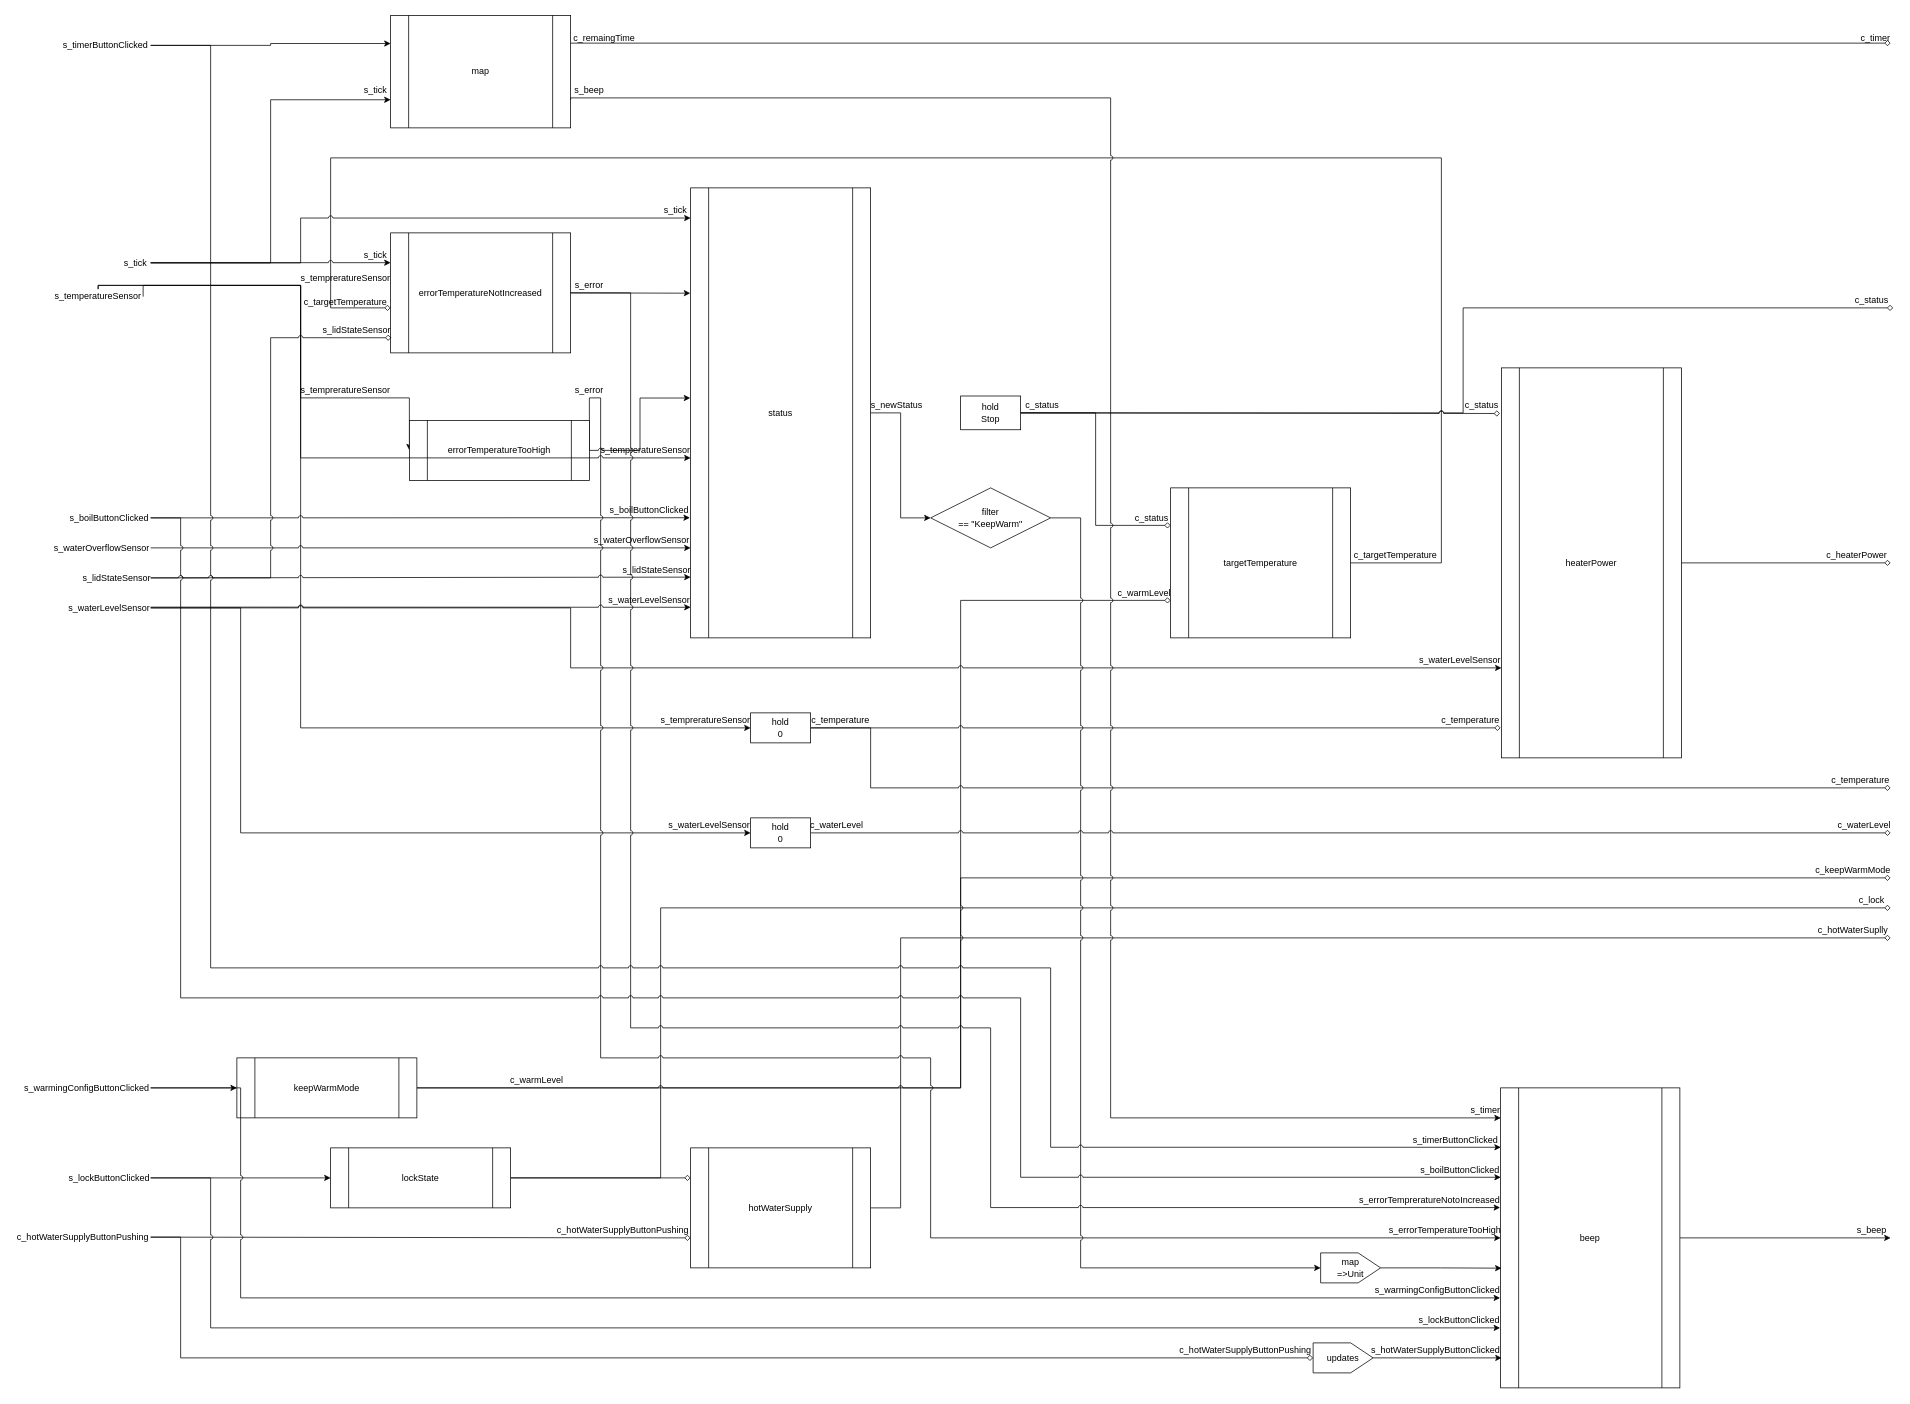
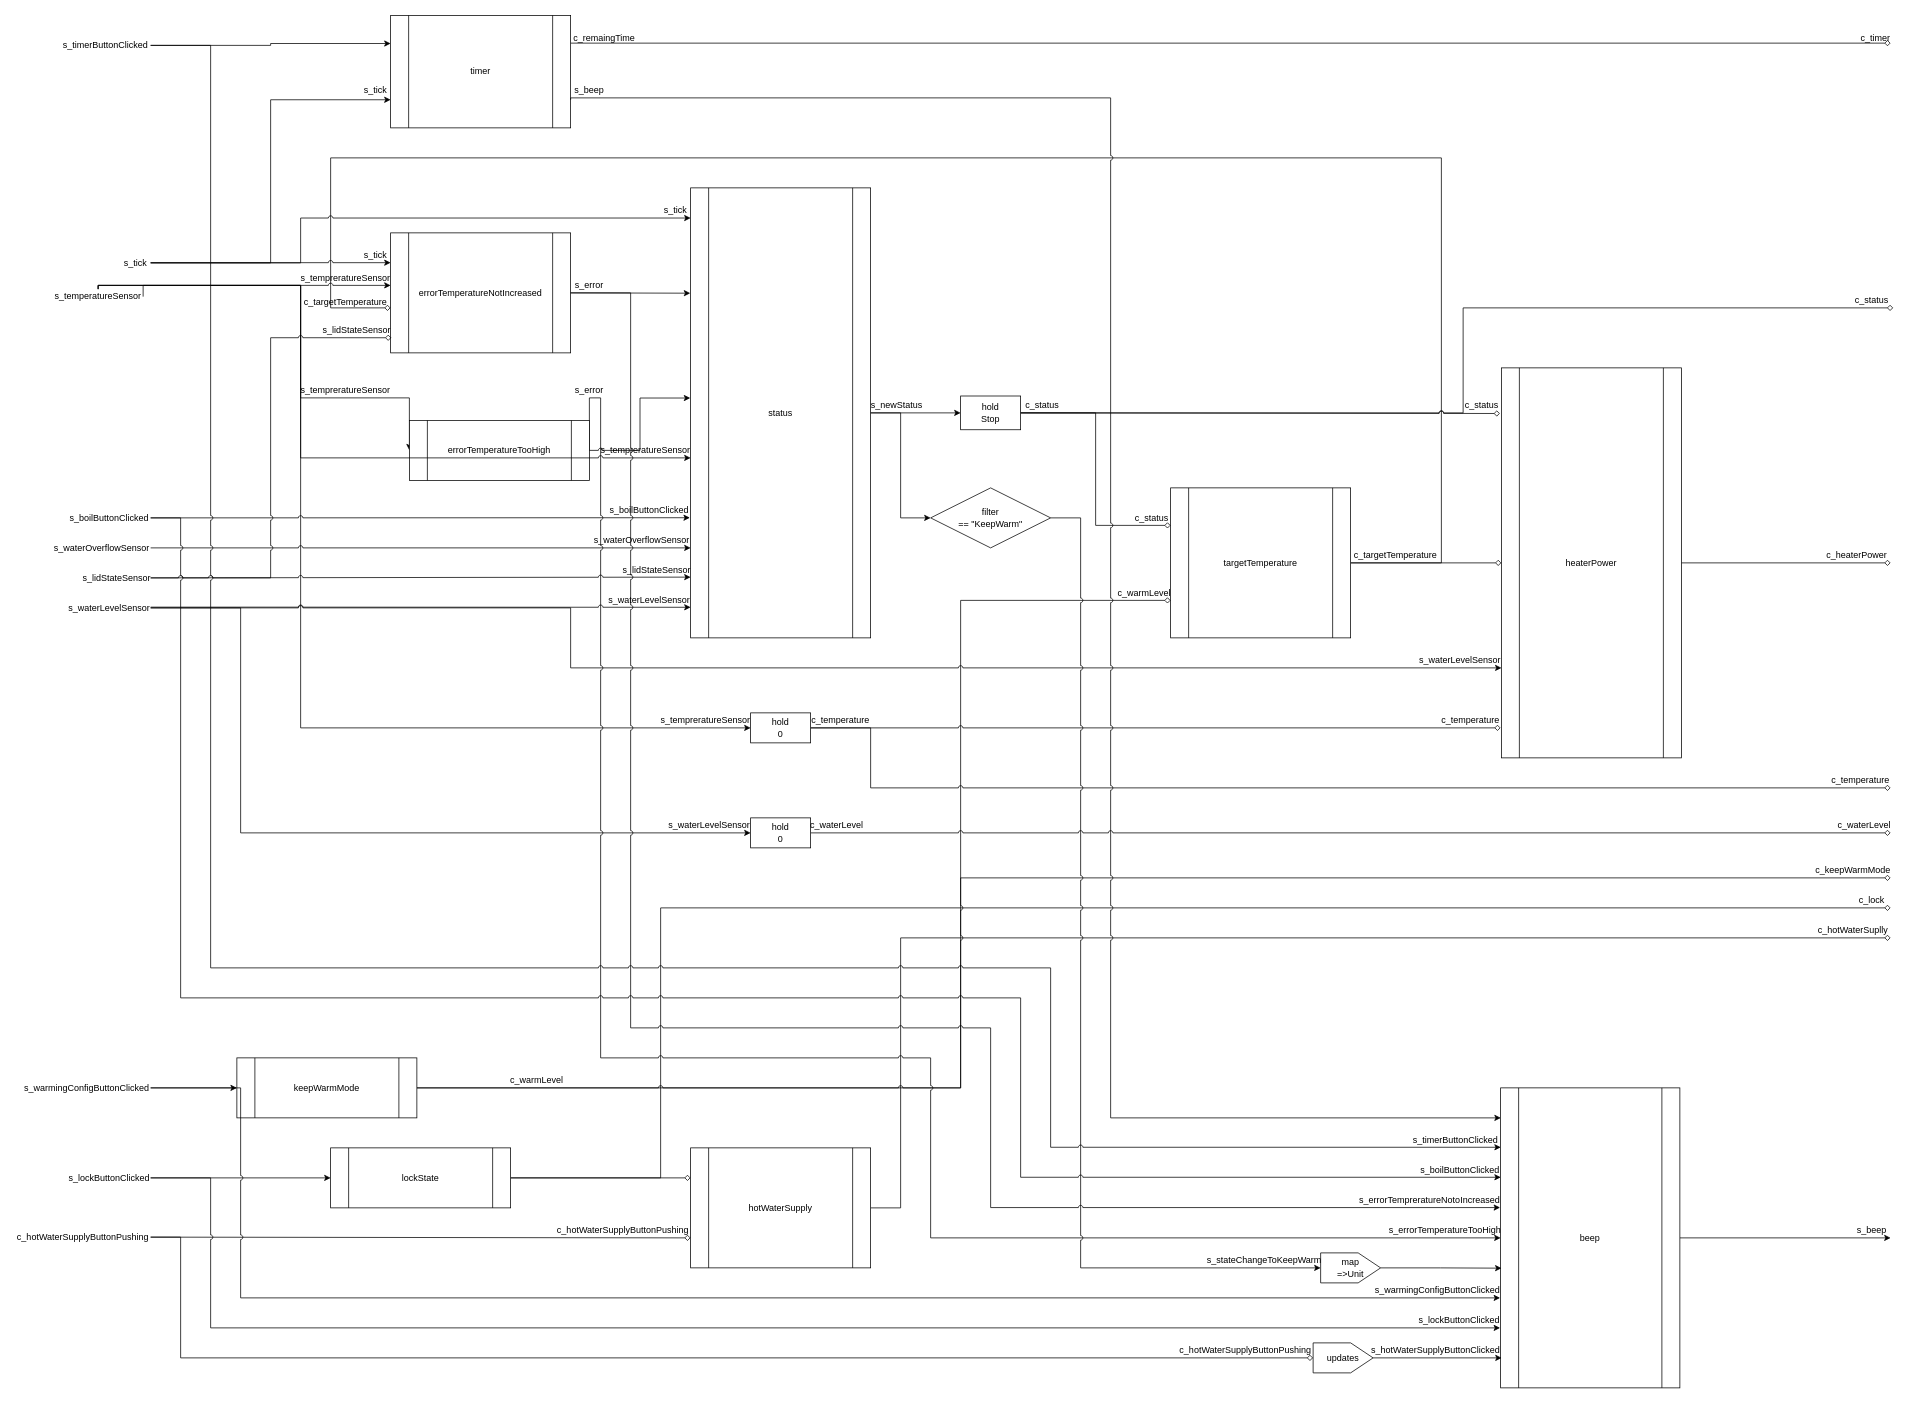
- <mxCell id="16" value="map" style="shape=process;whiteSpace=wrap;html=1;backgroundOutline=1;rounded=0;" parent="1" vertex="1"><mxGeometry x="520" y="20" width="240" height="150" as="geometry" /></mxCell>
+ <mxCell id="16" value="timer" style="shape=process;whiteSpace=wrap;html=1;backgroundOutline=1;rounded=0;" parent="1" vertex="1"><mxGeometry x="520" y="20" width="240" height="150" as="geometry" /></mxCell>
+ <mxCell id="26" style="edgeStyle=orthogonalEdgeStyle;rounded=0;orthogonalLoop=1;jettySize=auto;html=1;jumpStyle=arc;" parent="1" source="28" target="2" edge="1"><mxGeometry relative="1" as="geometry"><Array as="points"><mxPoint x="490" y="380" /><mxPoint x="490" y="380" /></Array></mxGeometry></mxCell>
+ <mxCell id="51" value="" style="endArrow=classic;html=1;rounded=0;exitX=1;exitY=0.5;exitDx=0;exitDy=0;entryX=0;entryY=0.5;entryDx=0;entryDy=0;" parent="1" source="6" target="54" edge="1"><mxGeometry width="50" height="50" relative="1" as="geometry"><mxPoint x="750" y="930" as="sourcePoint" /><mxPoint x="1120" y="630" as="targetPoint" /></mxGeometry></mxCell>
+ <mxCell id="12" style="edgeStyle=orthogonalEdgeStyle;rounded=0;orthogonalLoop=1;jettySize=auto;html=1;exitX=1;exitY=0.5;exitDx=0;exitDy=0;endArrow=diamond;endFill=0;entryX=0;entryY=0.5;entryDx=0;entryDy=0;" parent="1" source="14" target="11" edge="1"><mxGeometry relative="1" as="geometry"><mxPoint x="1920" y="749.588" as="targetPoint" /></mxGeometry></mxCell>
- <mxCell id="117" value="s_timer" style="text;html=1;align=center;verticalAlign=middle;whiteSpace=wrap;rounded=0;" parent="1" vertex="1"><mxGeometry x="1960" y="1470" width="40" height="20" as="geometry" /></mxCell>
+ <mxCell id="121" value="s_stateChangeToKeepWarm" style="text;html=1;align=center;verticalAlign=middle;whiteSpace=wrap;rounded=0;" parent="1" vertex="1"><mxGeometry x="1610" y="1670" width="150" height="20" as="geometry" /></mxCell>
